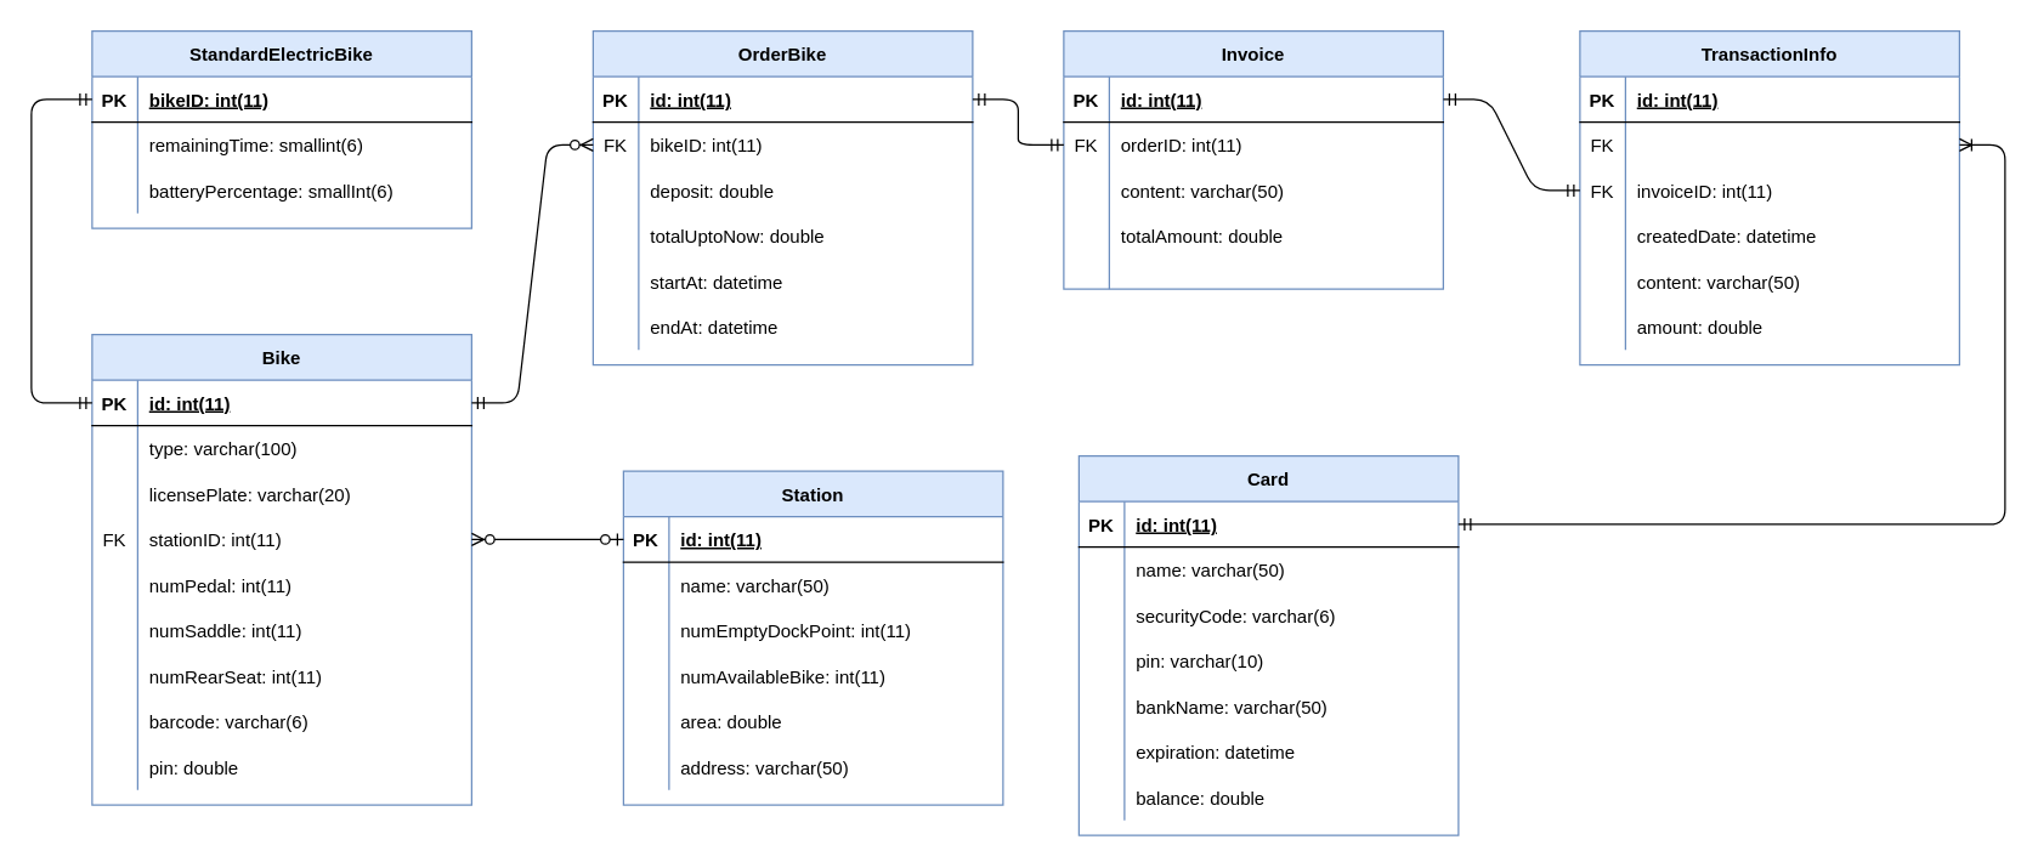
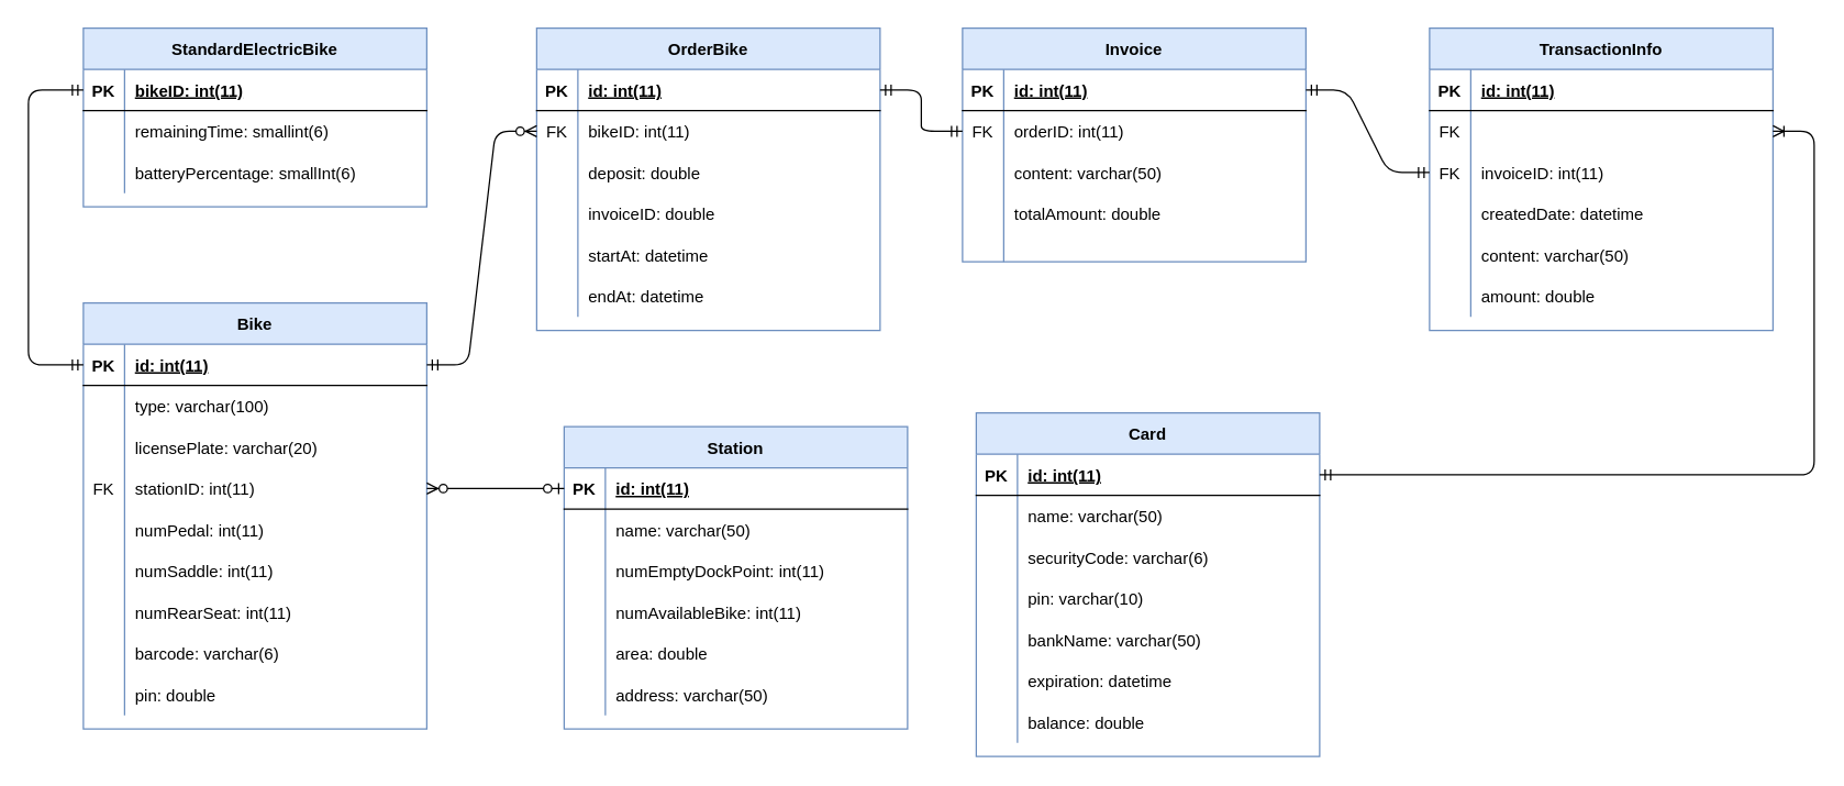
- <mxCell id="14" value="totalUptoNow: double" style="shape=partialRectangle;overflow=hidden;connectable=0;fillColor=none;top=0;left=0;bottom=0;right=0;align=left;spacingLeft=6;" parent="12" vertex="1"><mxGeometry x="30" width="220" height="30" as="geometry" /></mxCell>
+ <mxCell id="14" value="invoiceID: double" style="shape=partialRectangle;overflow=hidden;connectable=0;fillColor=none;top=0;left=0;bottom=0;right=0;align=left;spacingLeft=6;" parent="12" vertex="1"><mxGeometry x="30" width="220" height="30" as="geometry" /></mxCell>
